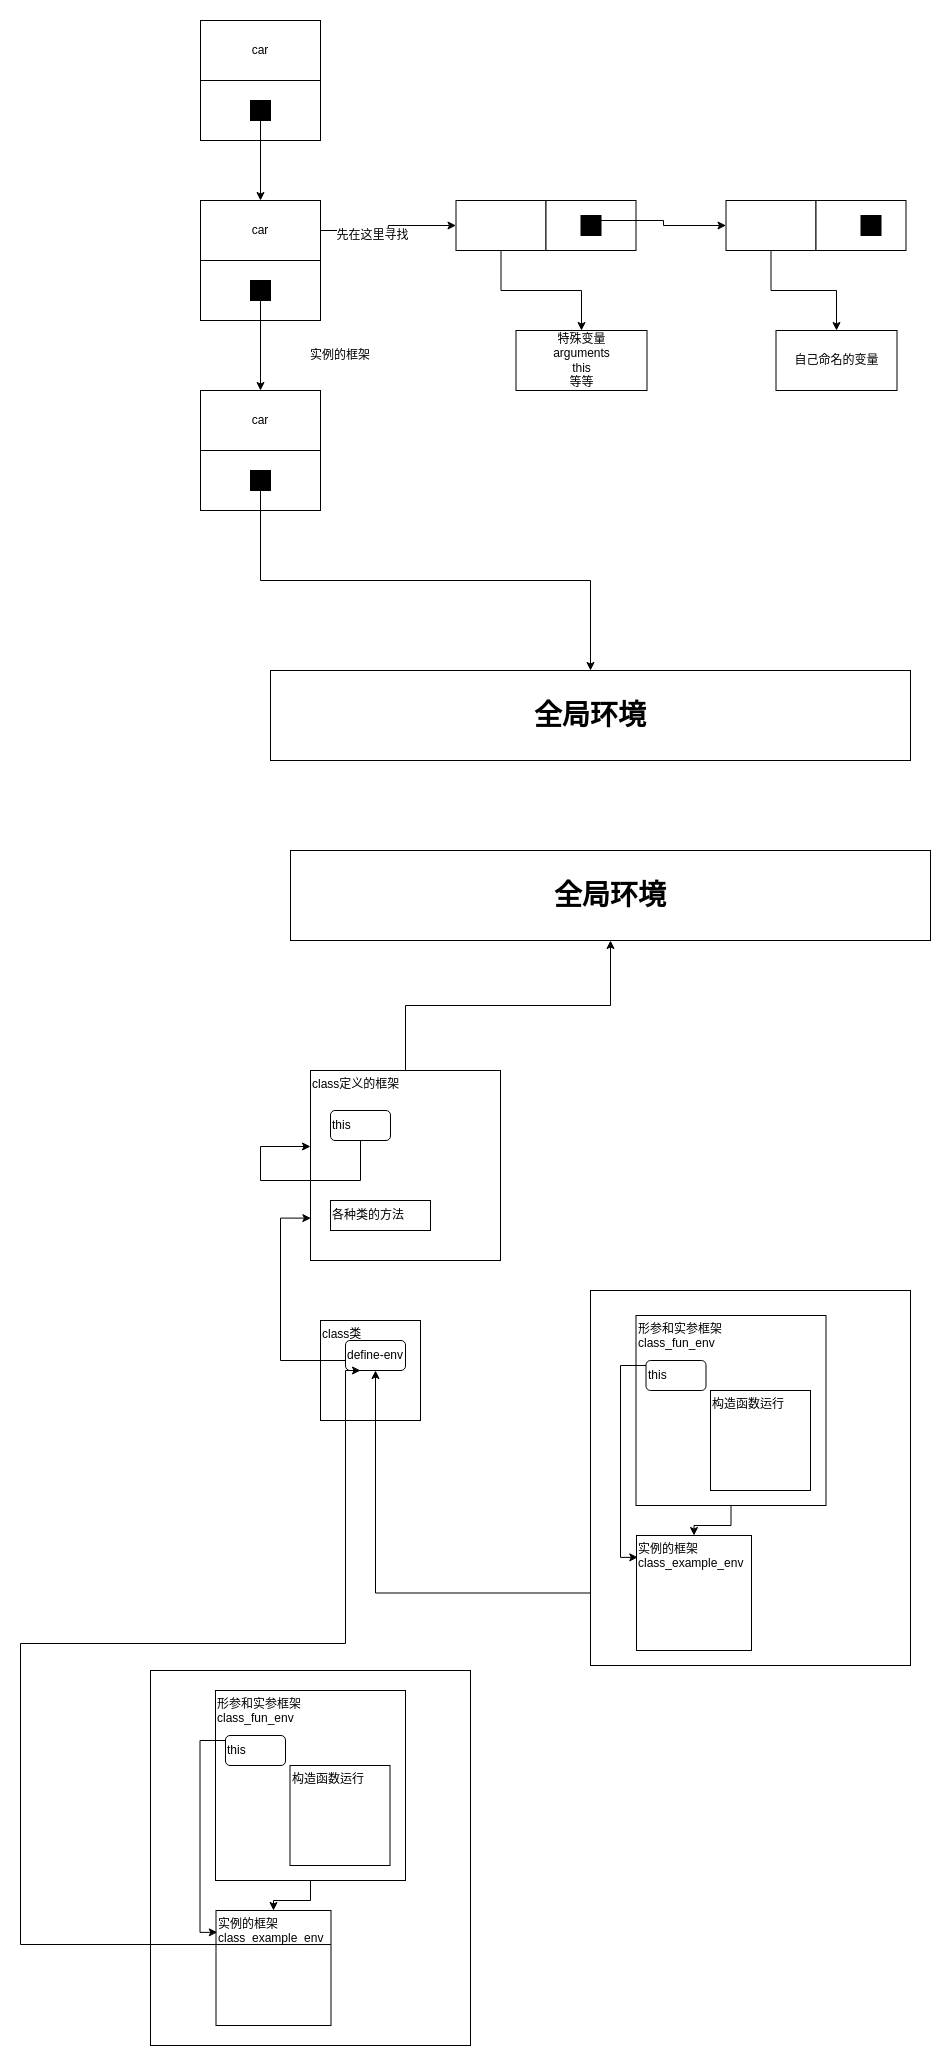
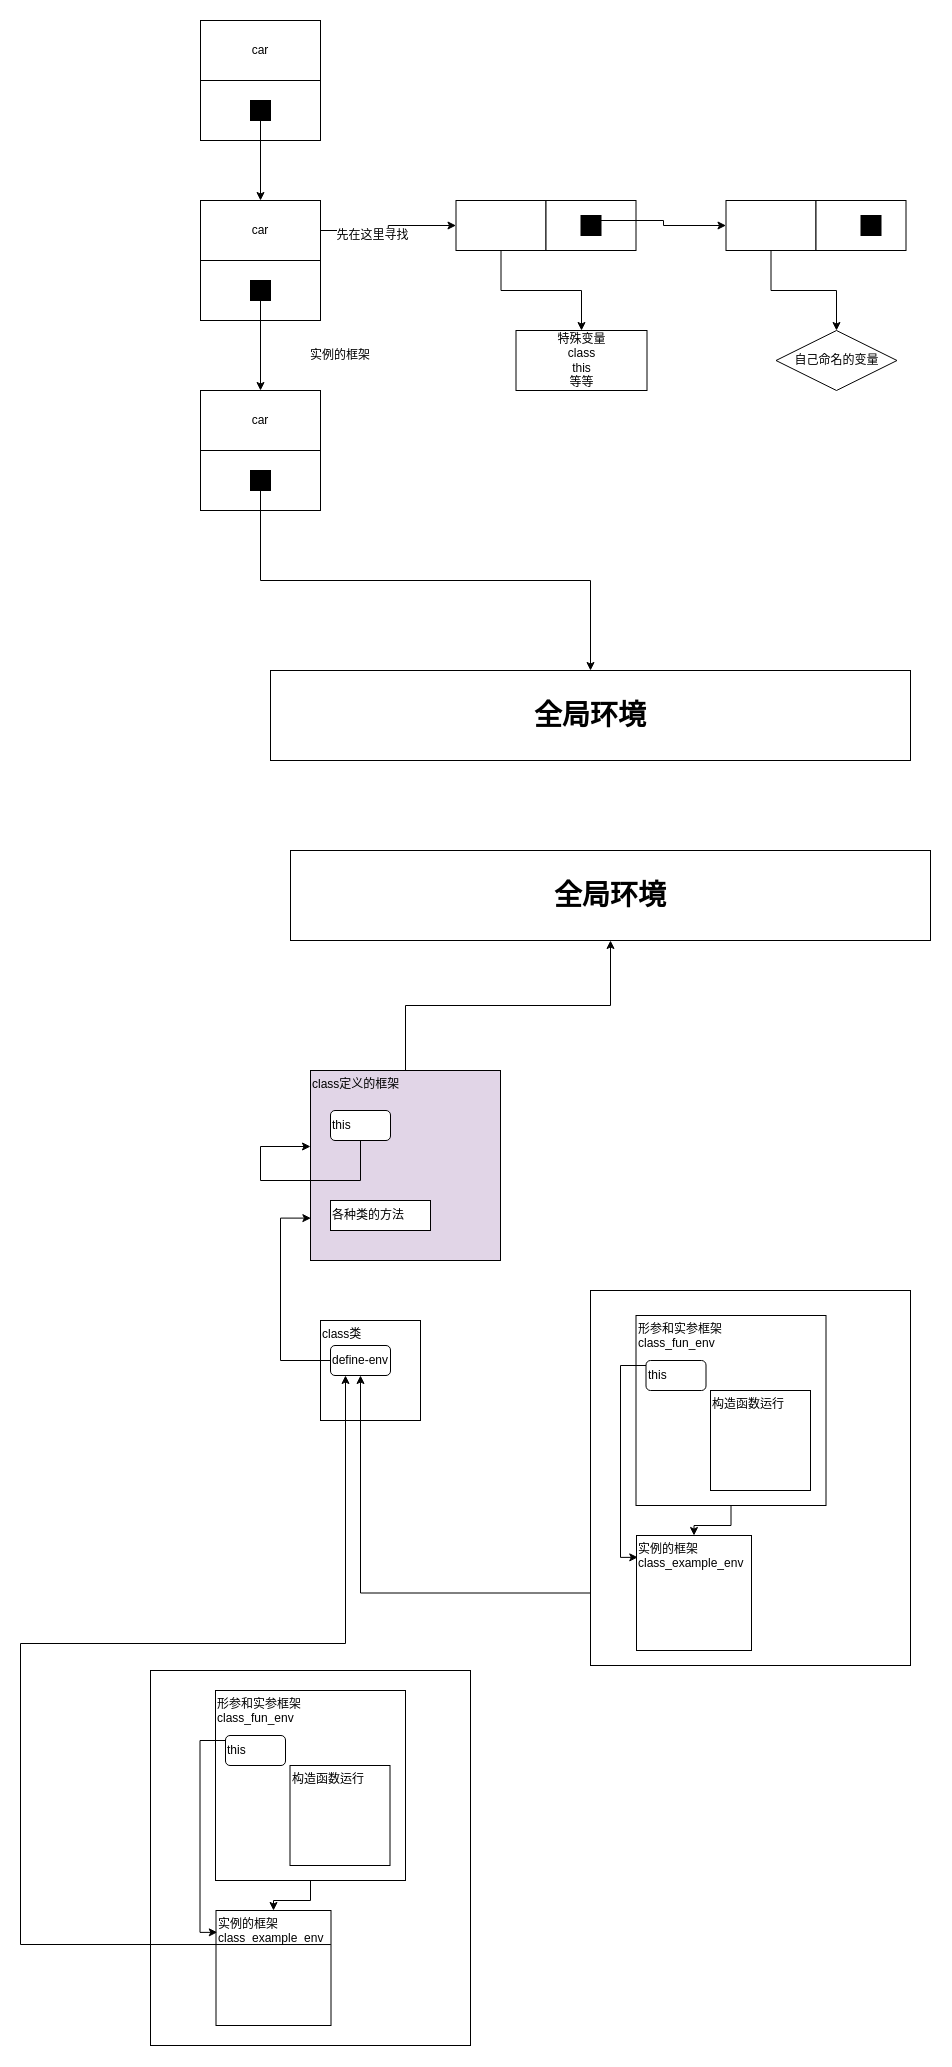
- <mxCell id="2" value="&lt;span style=&quot;white-space: normal&quot;&gt;特殊变量&lt;/span&gt;&lt;br style=&quot;white-space: normal&quot;&gt;&lt;span style=&quot;white-space: normal&quot;&gt;arguments&lt;/span&gt;&lt;br style=&quot;white-space: normal&quot;&gt;&lt;span style=&quot;white-space: normal&quot;&gt;this&lt;/span&gt;&lt;br style=&quot;white-space: normal&quot;&gt;&lt;span style=&quot;white-space: normal&quot;&gt;等等&lt;/span&gt;" style="rounded=0;whiteSpace=wrap;html=1;" parent="1" vertex="1"><mxGeometry x="515.5" y="330" width="131" height="60" as="geometry" /></mxCell>
+ <mxCell id="2" value="&lt;span style=&quot;white-space: normal&quot;&gt;特殊变量&lt;/span&gt;&lt;br style=&quot;white-space: normal&quot;&gt;&lt;span style=&quot;white-space: normal&quot;&gt;class&lt;/span&gt;&lt;br style=&quot;white-space: normal&quot;&gt;&lt;span style=&quot;white-space: normal&quot;&gt;this&lt;/span&gt;&lt;br style=&quot;white-space: normal&quot;&gt;&lt;span style=&quot;white-space: normal&quot;&gt;等等&lt;/span&gt;" style="rounded=0;whiteSpace=wrap;html=1;" parent="1" vertex="1"><mxGeometry x="515.5" y="330" width="131" height="60" as="geometry" /></mxCell>
- <mxCell id="3" value="自己命名的变量" style="rounded=0;whiteSpace=wrap;html=1;" parent="1" vertex="1"><mxGeometry x="775.5" y="330" width="121" height="60" as="geometry" /></mxCell>
+ <mxCell id="3" value="自己命名的变量" style="rhombus;whiteSpace=wrap;html=1;" parent="1" vertex="1"><mxGeometry x="775.5" y="330" width="121" height="60" as="geometry" /></mxCell>
- <mxCell id="43" value="class定义的框架" style="whiteSpace=wrap;html=1;aspect=fixed;align=left;verticalAlign=top;" vertex="1" parent="1"><mxGeometry x="310" y="1070" width="190" height="190" as="geometry" /></mxCell>
+ <mxCell id="43" value="class定义的框架" style="whiteSpace=wrap;html=1;aspect=fixed;align=left;verticalAlign=top;fillColor=#e1d5e7;" vertex="1" parent="1"><mxGeometry x="310" y="1070" width="190" height="190" as="geometry" /></mxCell>
- <mxCell id="50" value="define-env" style="rounded=1;whiteSpace=wrap;html=1;align=left;" vertex="1" parent="1"><mxGeometry x="345" y="1340" width="60" height="30" as="geometry" /></mxCell>
+ <mxCell id="50" value="define-env" style="rounded=1;whiteSpace=wrap;html=1;align=left;" vertex="1" parent="1"><mxGeometry x="330" y="1345" width="60" height="30" as="geometry" /></mxCell>
